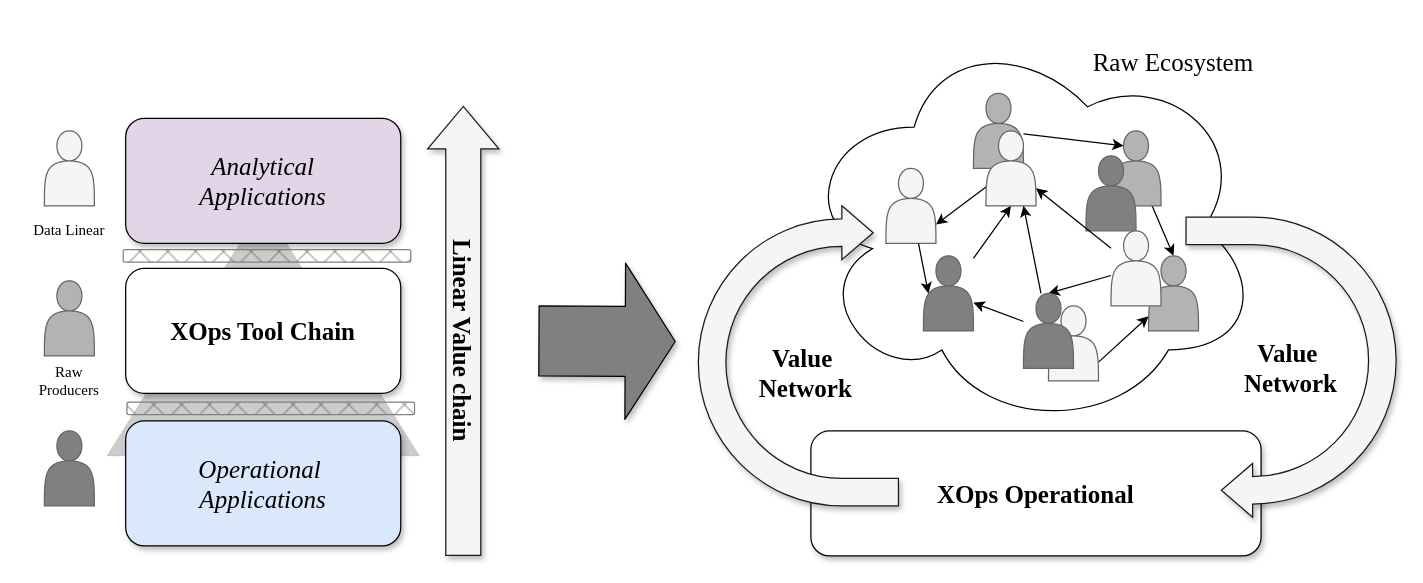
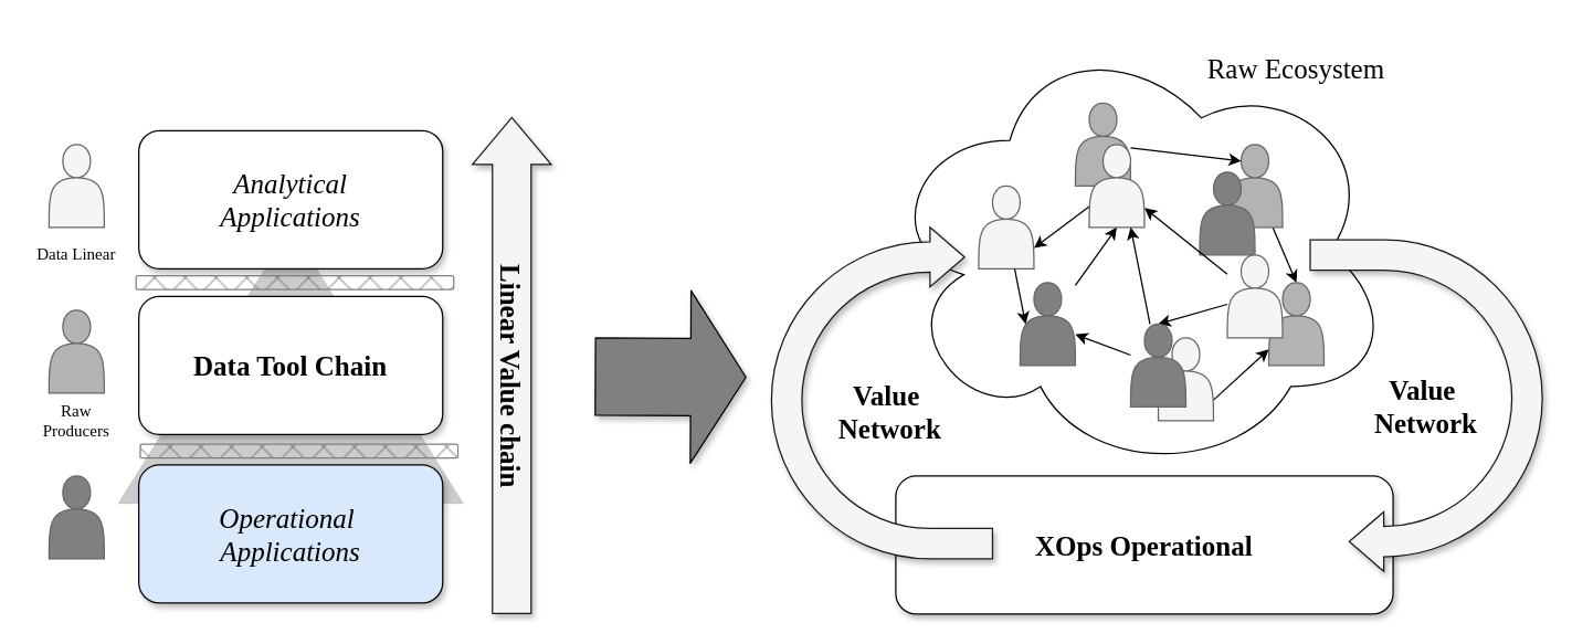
- <mxCell id="9" value="&lt;font style=&quot;font-size: 20px;&quot;&gt;&lt;i&gt;Analytical&lt;/i&gt;&lt;/font&gt;&lt;div&gt;&lt;font style=&quot;font-size: 20px;&quot;&gt;&lt;i&gt;Applications&lt;/i&gt;&lt;/font&gt;&lt;/div&gt;" style="rounded=1;whiteSpace=wrap;html=1;hachureGap=4;fontFamily=Architects Daughter;fontSource=https%3A%2F%2Ffonts.googleapis.com%2Fcss%3Ffamily%3DArchitects%2BDaughter;shadow=1;fillColor=#e1d5e7;" vertex="1" parent="1"><mxGeometry x="100" y="94" width="220" height="100" as="geometry" /></mxCell>
+ <mxCell id="9" value="&lt;font style=&quot;font-size: 20px;&quot;&gt;&lt;i&gt;Analytical&lt;/i&gt;&lt;/font&gt;&lt;div&gt;&lt;font style=&quot;font-size: 20px;&quot;&gt;&lt;i&gt;Applications&lt;/i&gt;&lt;/font&gt;&lt;/div&gt;" style="rounded=1;whiteSpace=wrap;html=1;hachureGap=4;fontFamily=Architects Daughter;fontSource=https%3A%2F%2Ffonts.googleapis.com%2Fcss%3Ffamily%3DArchitects%2BDaughter;shadow=1;" vertex="1" parent="1"><mxGeometry x="100" y="94" width="220" height="100" as="geometry" /></mxCell>
- <mxCell id="3" value="&lt;font style=&quot;font-size: 20px;&quot;&gt;&lt;b&gt;XOps Tool Chain&lt;/b&gt;&lt;/font&gt;" style="rounded=1;whiteSpace=wrap;html=1;hachureGap=4;fontFamily=Architects Daughter;fontSource=https%3A%2F%2Ffonts.googleapis.com%2Fcss%3Ffamily%3DArchitects%2BDaughter;shadow=1;" vertex="1" parent="1"><mxGeometry x="100" y="214" width="220" height="100" as="geometry" /></mxCell>
+ <mxCell id="3" value="&lt;font style=&quot;font-size: 20px;&quot;&gt;&lt;b&gt;Data Tool Chain&lt;/b&gt;&lt;/font&gt;" style="rounded=1;whiteSpace=wrap;html=1;hachureGap=4;fontFamily=Architects Daughter;fontSource=https%3A%2F%2Ffonts.googleapis.com%2Fcss%3Ffamily%3DArchitects%2BDaughter;shadow=1;" vertex="1" parent="1"><mxGeometry x="100" y="214" width="220" height="100" as="geometry" /></mxCell>
